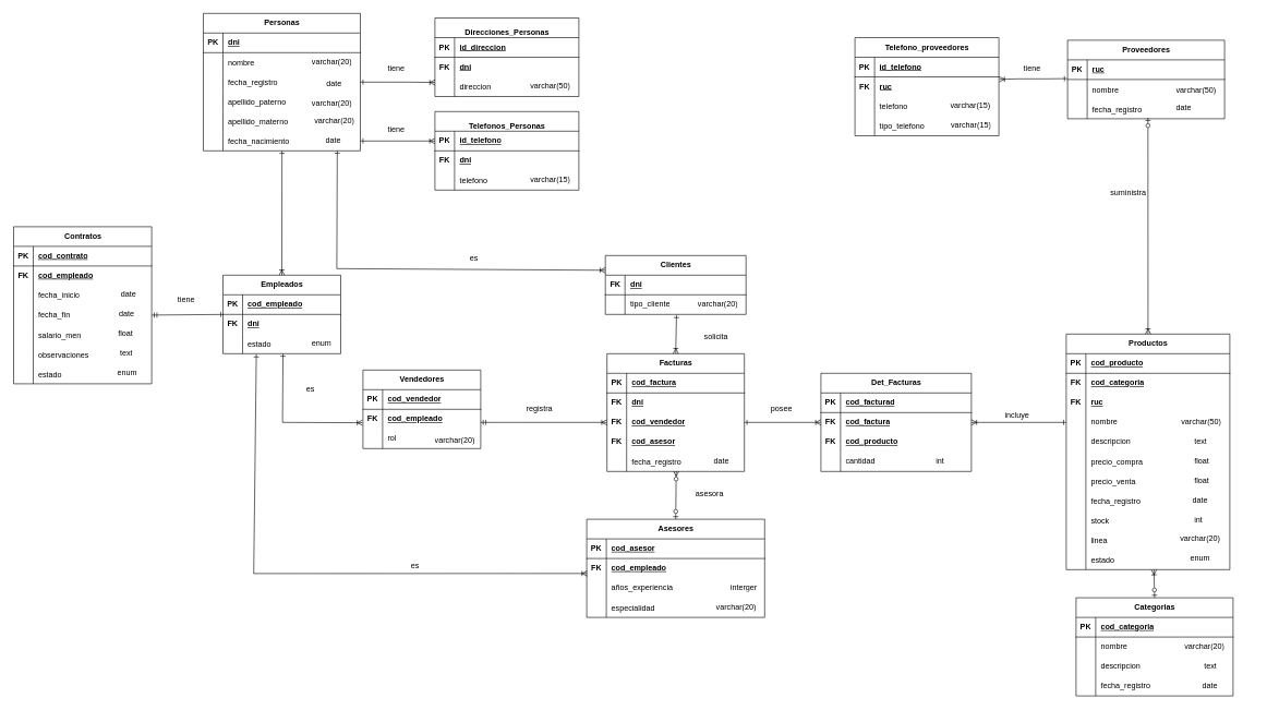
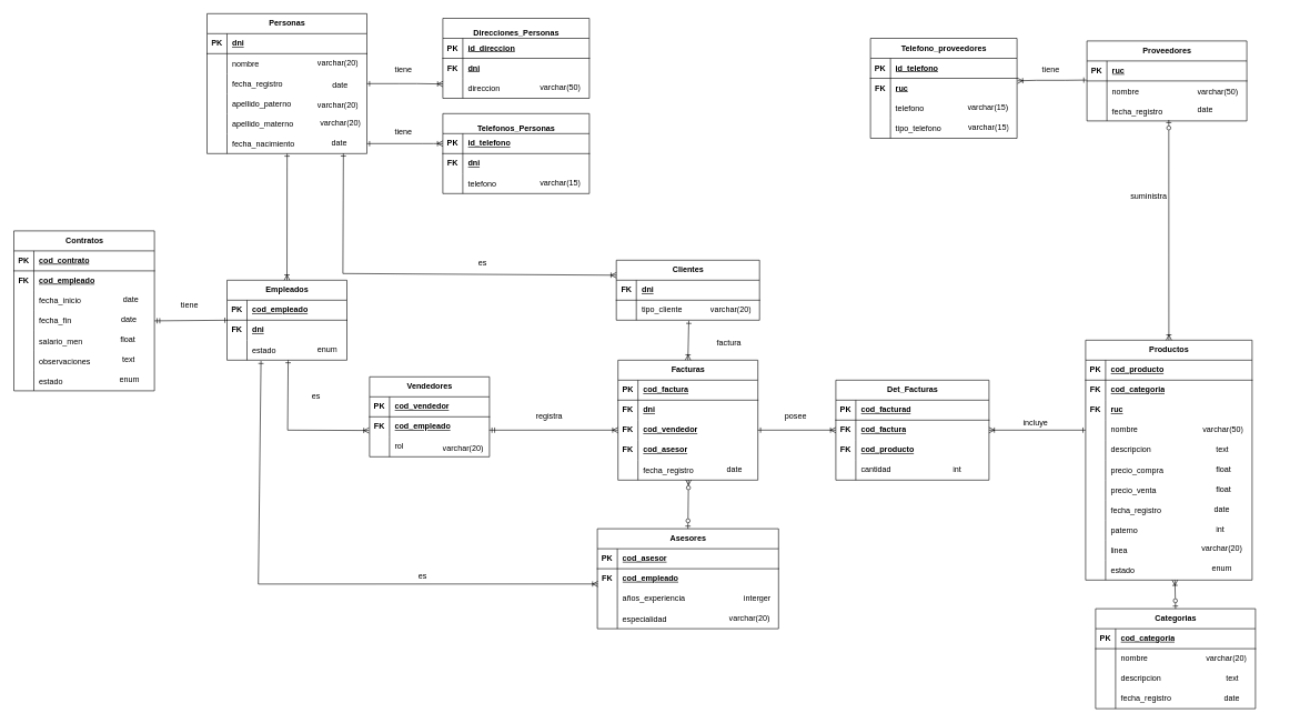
- <mxCell id="180" value="solicita" style="text;html=1;align=center;verticalAlign=middle;whiteSpace=wrap;rounded=0;" vertex="1" parent="1"><mxGeometry x="1064" y="500" width="60" height="30" as="geometry" /></mxCell>
+ <mxCell id="180" value="factura" style="text;html=1;align=center;verticalAlign=middle;whiteSpace=wrap;rounded=0;" vertex="1" parent="1"><mxGeometry x="1064" y="500" width="60" height="30" as="geometry" /></mxCell>
- <mxCell id="165" value="asesora" style="text;html=1;align=center;verticalAlign=middle;whiteSpace=wrap;rounded=0;" vertex="1" parent="1"><mxGeometry x="1054" y="740" width="60" height="30" as="geometry" /></mxCell>
- <mxCell id="78" value="stock" style="shape=partialRectangle;connectable=0;fillColor=none;top=0;left=0;bottom=0;right=0;align=left;spacingLeft=6;overflow=hidden;" vertex="1" parent="76"><mxGeometry x="30" width="220" height="30" as="geometry"><mxRectangle width="220" height="30" as="alternateBounds" /></mxGeometry></mxCell>
+ <mxCell id="78" value="paterno" style="shape=partialRectangle;connectable=0;fillColor=none;top=0;left=0;bottom=0;right=0;align=left;spacingLeft=6;overflow=hidden;" vertex="1" parent="76"><mxGeometry x="30" width="220" height="30" as="geometry"><mxRectangle width="220" height="30" as="alternateBounds" /></mxGeometry></mxCell>
